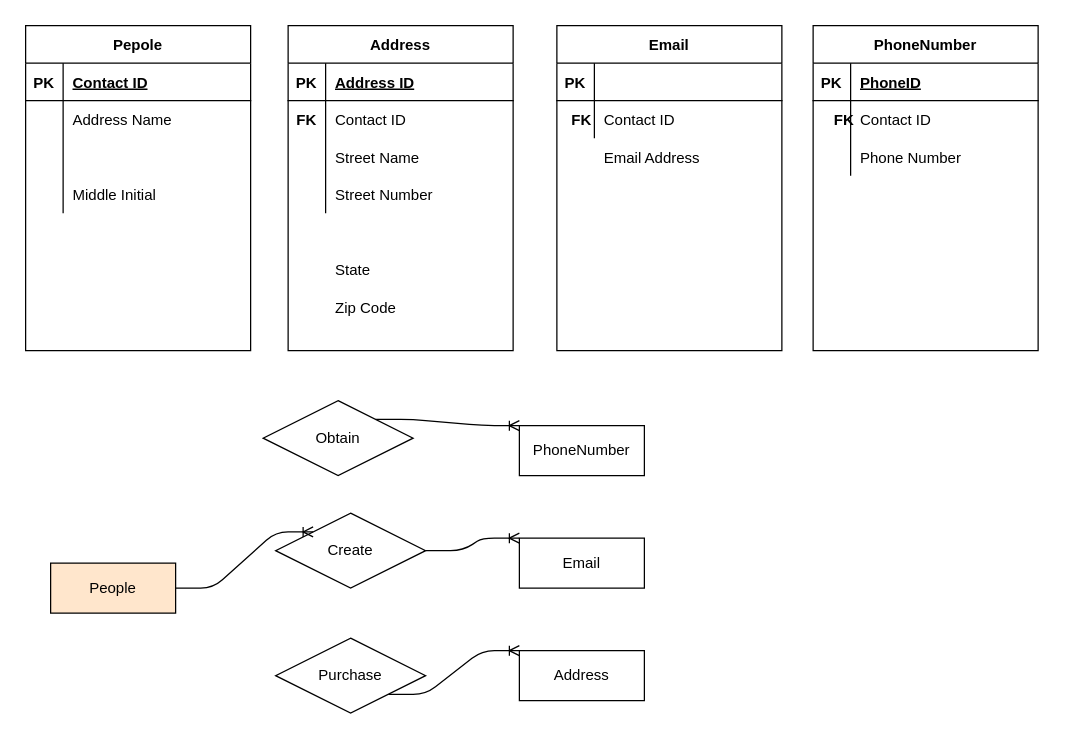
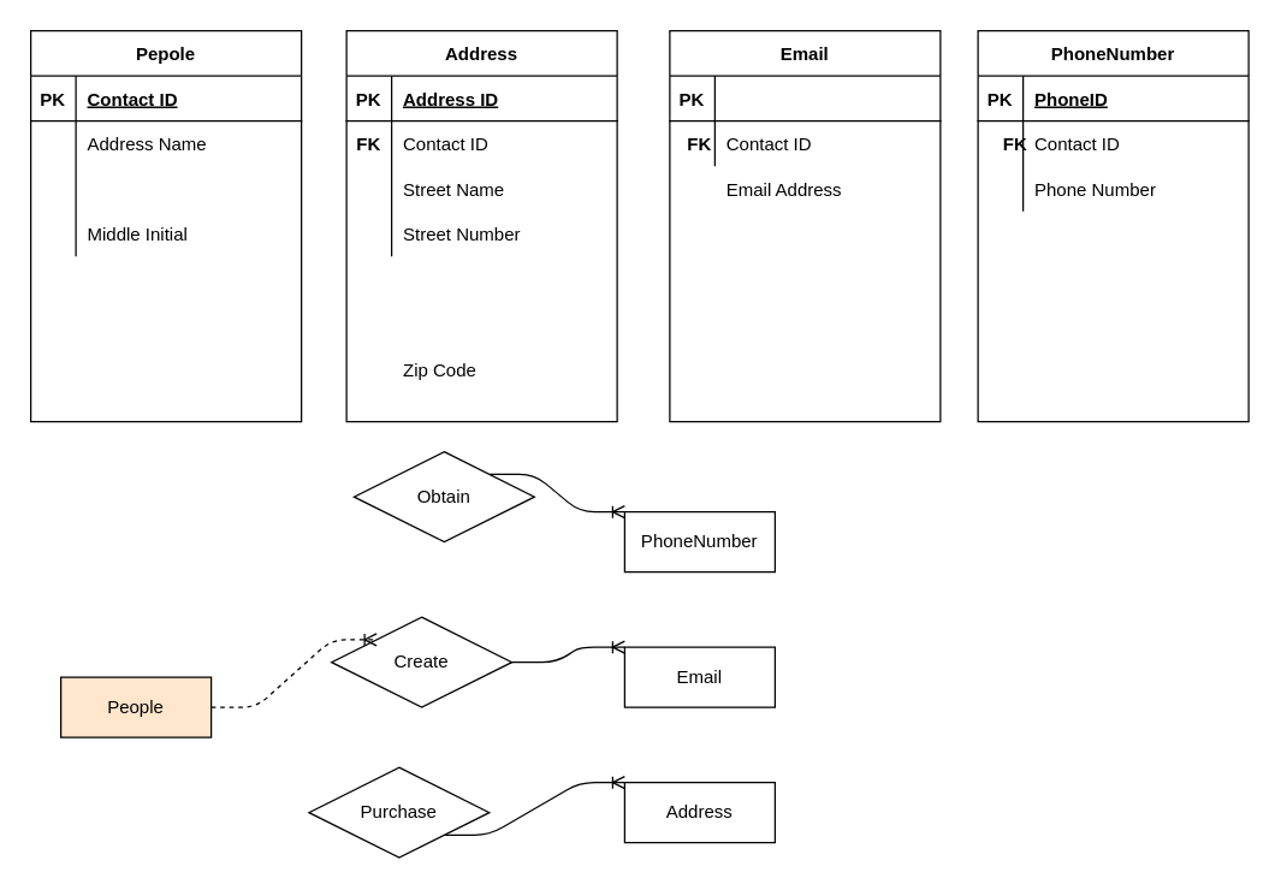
- <mxCell id="29" value="State" style="shape=partialRectangle;connectable=0;fillColor=none;top=0;left=0;bottom=0;right=0;align=left;spacingLeft=6;overflow=hidden;" parent="1" vertex="1"><mxGeometry x="260" y="200" width="150" height="30" as="geometry" /></mxCell>
- <mxCell id="57" value="Obtain" style="shape=rhombus;perimeter=rhombusPerimeter;whiteSpace=wrap;html=1;align=center;" vertex="1" parent="1"><mxGeometry x="210" y="320" width="120" height="60" as="geometry" /></mxCell>
+ <mxCell id="57" value="Obtain" style="shape=rhombus;perimeter=rhombusPerimeter;whiteSpace=wrap;html=1;align=center;" vertex="1" parent="1"><mxGeometry x="235" y="300" width="120" height="60" as="geometry" /></mxCell>
- <mxCell id="60" value="" style="edgeStyle=entityRelationEdgeStyle;fontSize=12;html=1;endArrow=ERoneToMany;exitX=1;exitY=0.5;exitDx=0;exitDy=0;entryX=0;entryY=0;entryDx=0;entryDy=0;" edge="1" parent="1" source="33" target="59"><mxGeometry width="100" height="100" relative="1" as="geometry"><mxPoint x="140" y="470" as="sourcePoint" /><mxPoint x="415" y="430" as="targetPoint" /></mxGeometry></mxCell>
+ <mxCell id="60" value="" style="edgeStyle=entityRelationEdgeStyle;fontSize=12;html=1;endArrow=ERoneToMany;exitX=1;exitY=0.5;exitDx=0;exitDy=0;entryX=0;entryY=0;entryDx=0;entryDy=0;dashed=1;" edge="1" parent="1" source="33" target="59"><mxGeometry width="100" height="100" relative="1" as="geometry"><mxPoint x="140" y="470" as="sourcePoint" /><mxPoint x="415" y="430" as="targetPoint" /></mxGeometry></mxCell>
- <mxCell id="58" value="Purchase" style="shape=rhombus;perimeter=rhombusPerimeter;whiteSpace=wrap;html=1;align=center;" parent="1" vertex="1"><mxGeometry x="220" y="510" width="120" height="60" as="geometry" /></mxCell>
+ <mxCell id="58" value="Purchase" style="shape=rhombus;perimeter=rhombusPerimeter;whiteSpace=wrap;html=1;align=center;" parent="1" vertex="1"><mxGeometry x="205" y="510" width="120" height="60" as="geometry" /></mxCell>
